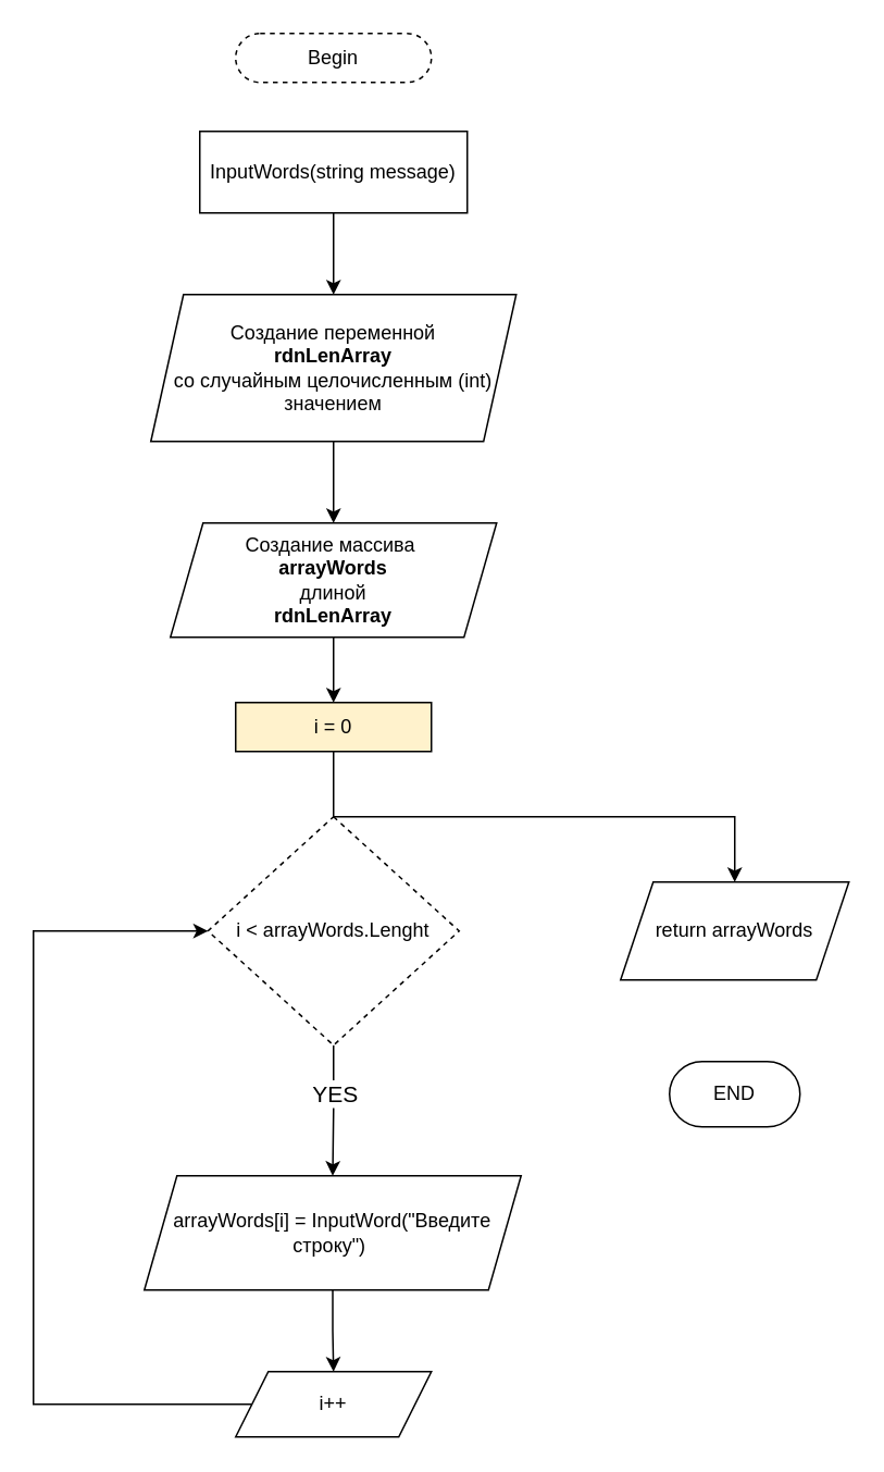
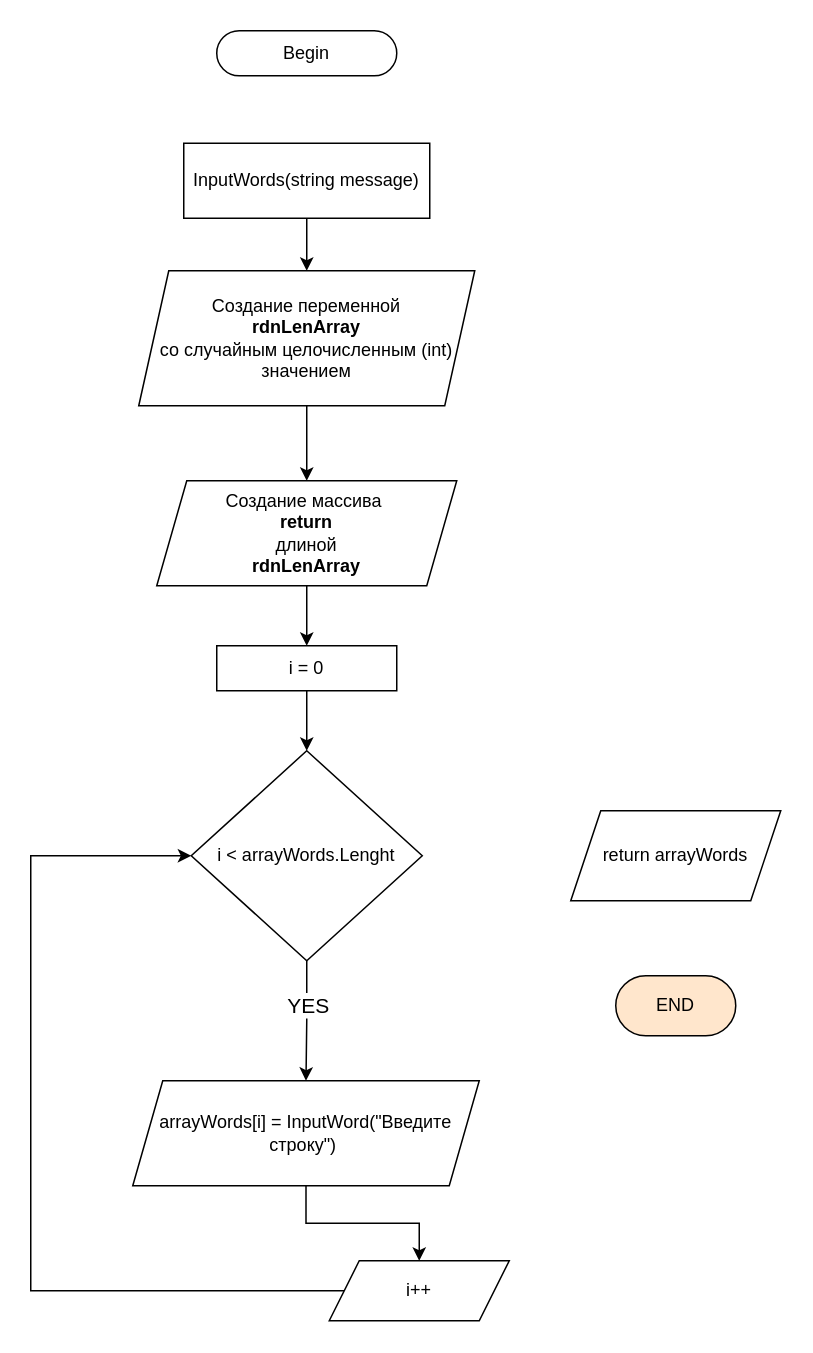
- <mxCell id="2" value="Begin" style="rounded=1;whiteSpace=wrap;html=1;arcSize=50;dashed=1;" vertex="1" parent="1"><mxGeometry x="144" y="20" width="120" height="30" as="geometry" /></mxCell>
+ <mxCell id="2" value="Begin" style="rounded=1;whiteSpace=wrap;html=1;arcSize=50;" vertex="1" parent="1"><mxGeometry x="144" y="20" width="120" height="30" as="geometry" /></mxCell>
- <mxCell id="15" value="InputWords(string message)" style="rounded=0;whiteSpace=wrap;html=1;" vertex="1" parent="1"><mxGeometry x="122" y="80" width="164" height="50" as="geometry" /></mxCell>
+ <mxCell id="15" value="InputWords(string message)" style="rounded=0;whiteSpace=wrap;html=1;" vertex="1" parent="1"><mxGeometry x="122" y="95" width="164" height="50" as="geometry" /></mxCell>
- <mxCell id="6" value="Создание массива&amp;nbsp;&lt;br&gt;&lt;b&gt;arrayWords&lt;br&gt;&lt;/b&gt;длиной&lt;br&gt;&lt;b&gt;rdnLenArray&lt;/b&gt;" style="shape=parallelogram;perimeter=parallelogramPerimeter;whiteSpace=wrap;html=1;fixedSize=1;" vertex="1" parent="1"><mxGeometry x="104" y="320" width="200" height="70" as="geometry" /></mxCell>
+ <mxCell id="6" value="Создание массива&amp;nbsp;&lt;br&gt;&lt;b&gt;return&lt;br&gt;&lt;/b&gt;длиной&lt;br&gt;&lt;b&gt;rdnLenArray&lt;/b&gt;" style="shape=parallelogram;perimeter=parallelogramPerimeter;whiteSpace=wrap;html=1;fixedSize=1;" vertex="1" parent="1"><mxGeometry x="104" y="320" width="200" height="70" as="geometry" /></mxCell>
- <mxCell id="8" value="i = 0" style="rounded=0;whiteSpace=wrap;html=1;fillColor=#fff2cc;" vertex="1" parent="1"><mxGeometry x="144" y="430" width="120" height="30" as="geometry" /></mxCell>
+ <mxCell id="8" value="i = 0" style="rounded=0;whiteSpace=wrap;html=1;" vertex="1" parent="1"><mxGeometry x="144" y="430" width="120" height="30" as="geometry" /></mxCell>
- <mxCell id="7" style="edgeStyle=orthogonalEdgeStyle;rounded=0;orthogonalLoop=1;jettySize=auto;html=1;exitX=0.5;exitY=1;exitDx=0;exitDy=0;" edge="1" parent="1" source="8" target="18"><mxGeometry relative="1" as="geometry" /></mxCell>
+ <mxCell id="7" style="edgeStyle=orthogonalEdgeStyle;rounded=0;orthogonalLoop=1;jettySize=auto;html=1;exitX=0.5;exitY=1;exitDx=0;exitDy=0;entryX=0.5;entryY=0;entryDx=0;entryDy=0;" edge="1" parent="1" source="8" target="11"><mxGeometry relative="1" as="geometry" /></mxCell>
- <mxCell id="11" value="i &amp;lt; arrayWords.Lenght" style="rhombus;whiteSpace=wrap;html=1;dashed=1;" vertex="1" parent="1"><mxGeometry x="127" y="500" width="154" height="140" as="geometry" /></mxCell>
+ <mxCell id="11" value="i &amp;lt; arrayWords.Lenght" style="rhombus;whiteSpace=wrap;html=1;" vertex="1" parent="1"><mxGeometry x="127" y="500" width="154" height="140" as="geometry" /></mxCell>
- <mxCell id="19" value="END" style="rounded=1;whiteSpace=wrap;html=1;arcSize=50;" vertex="1" parent="1"><mxGeometry x="410" y="650" width="80" height="40" as="geometry" /></mxCell>
+ <mxCell id="19" value="END" style="rounded=1;whiteSpace=wrap;html=1;arcSize=50;fillColor=#ffe6cc;" vertex="1" parent="1"><mxGeometry x="410" y="650" width="80" height="40" as="geometry" /></mxCell>
- <mxCell id="17" value="i++" style="shape=parallelogram;perimeter=parallelogramPerimeter;whiteSpace=wrap;html=1;fixedSize=1;" vertex="1" parent="1"><mxGeometry x="144" y="840" width="120" height="40" as="geometry" /></mxCell>
+ <mxCell id="17" value="i++" style="shape=parallelogram;perimeter=parallelogramPerimeter;whiteSpace=wrap;html=1;fixedSize=1;" vertex="1" parent="1"><mxGeometry x="219" y="840" width="120" height="40" as="geometry" /></mxCell>
